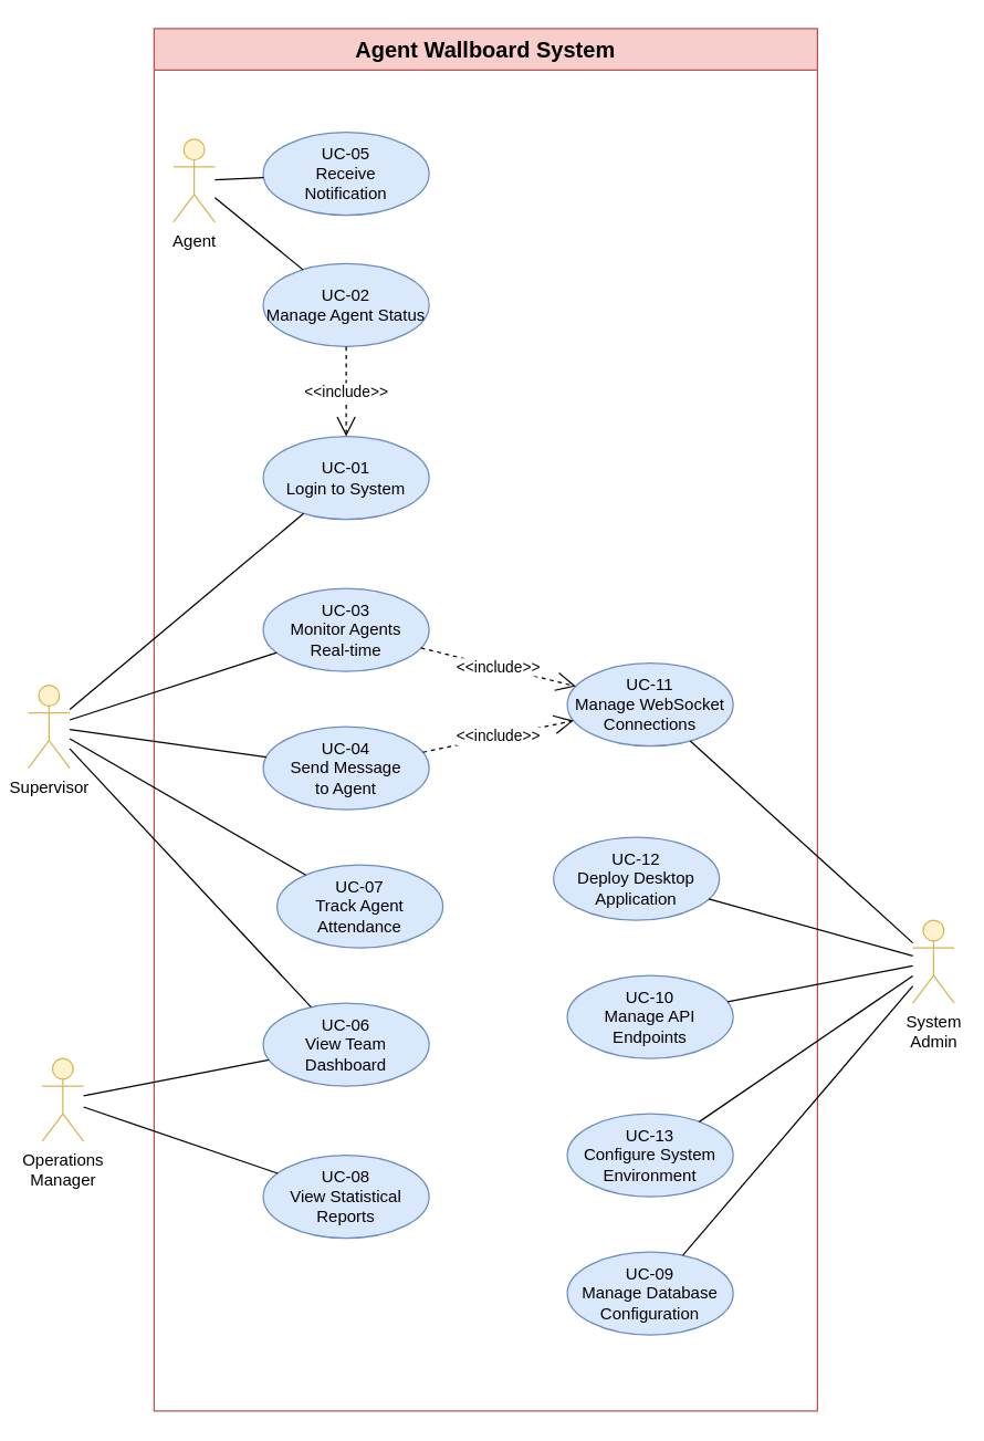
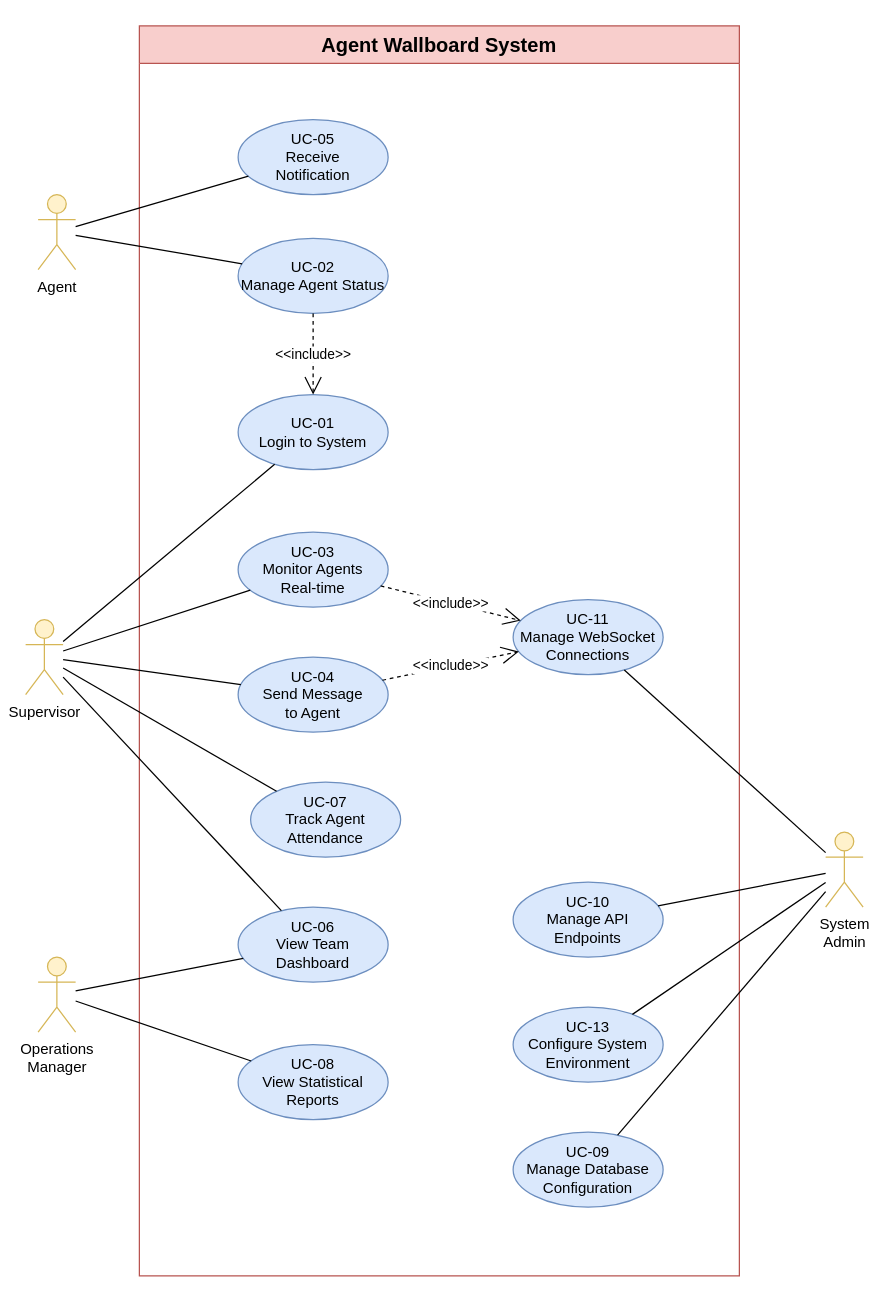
- <mxCell id="25" value="Agent" style="shape=umlActor;verticalLabelPosition=bottom;verticalAlign=top;html=1;fillColor=#fff2cc;strokeColor=#d6b656;" parent="2" vertex="1"><mxGeometry x="14" y="80" width="30" height="60" as="geometry" /></mxCell>
+ <mxCell id="25" value="Agent" style="shape=umlActor;verticalLabelPosition=bottom;verticalAlign=top;html=1;fillColor=#fff2cc;strokeColor=#d6b656;" parent="2" vertex="1"><mxGeometry x="-81" y="135" width="30" height="60" as="geometry" /></mxCell>
- <mxCell id="15" value="UC-12&#10;Deploy Desktop&#10;Application" style="ellipse;whiteSpace=wrap;html=1;fillColor=#dae8fc;strokeColor=#6c8ebf;" parent="2" vertex="1"><mxGeometry x="289" y="585" width="120" height="60" as="geometry" /></mxCell>
- <mxCell id="23" value="" style="endArrow=none;html=1;rounded=0;" parent="2" source="19" target="15" edge="1"><mxGeometry width="50" height="50" relative="1" as="geometry"><mxPoint x="809" y="685" as="sourcePoint" /><mxPoint x="579" y="685" as="targetPoint" /></mxGeometry></mxCell>
